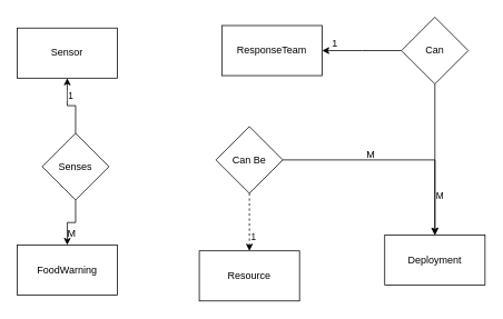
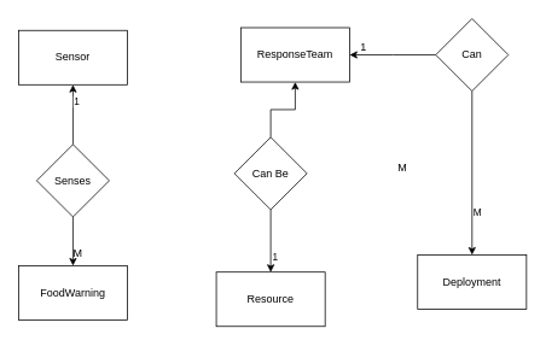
- <mxCell id="7" value="" style="edgeStyle=orthogonalEdgeStyle;rounded=0;orthogonalLoop=1;jettySize=auto;html=1;" edge="1" parent="1" source="10" target="4"><mxGeometry relative="1" as="geometry" /></mxCell>
+ <mxCell id="7" value="" style="edgeStyle=orthogonalEdgeStyle;rounded=0;orthogonalLoop=1;jettySize=auto;html=1;" edge="1" parent="1" source="10" target="6"><mxGeometry relative="1" as="geometry" /></mxCell>
- <mxCell id="18" value="Senses" style="rhombus;whiteSpace=wrap;html=1;" vertex="1" parent="1"><mxGeometry x="50" y="159" width="80" height="80" as="geometry" /></mxCell>
+ <mxCell id="18" value="Senses" style="rhombus;whiteSpace=wrap;html=1;" vertex="1" parent="1"><mxGeometry x="40" y="159" width="80" height="80" as="geometry" /></mxCell>
- <mxCell id="8" value="" style="edgeStyle=orthogonalEdgeStyle;rounded=0;orthogonalLoop=1;jettySize=auto;html=1;dashed=1;" edge="1" parent="1" source="10" target="5"><mxGeometry relative="1" as="geometry" /></mxCell>
+ <mxCell id="8" value="" style="edgeStyle=orthogonalEdgeStyle;rounded=0;orthogonalLoop=1;jettySize=auto;html=1;" edge="1" parent="1" source="10" target="5"><mxGeometry relative="1" as="geometry" /></mxCell>
